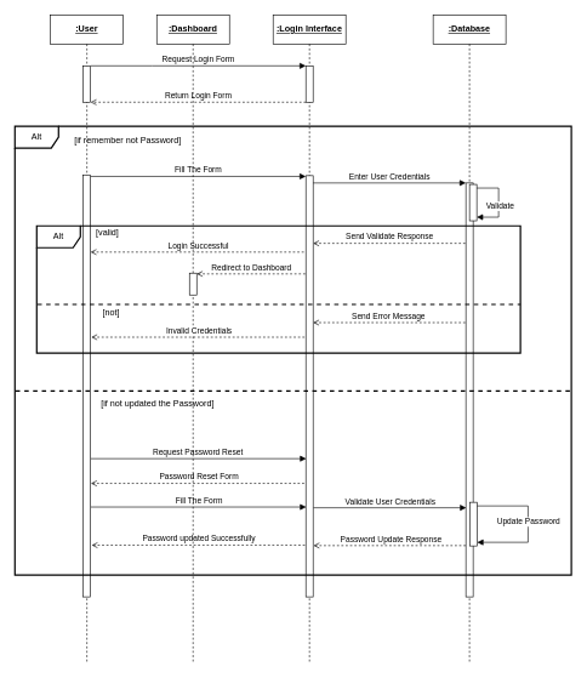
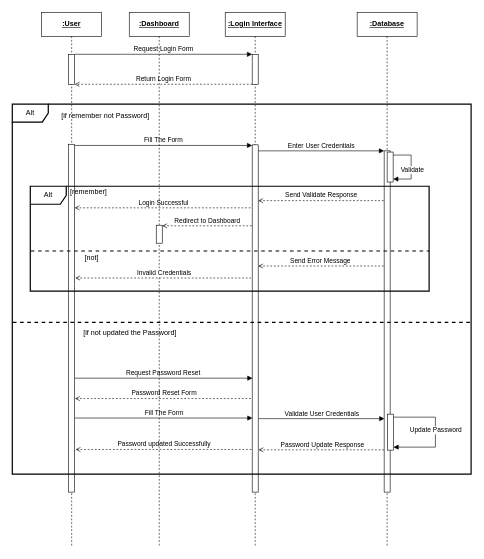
- <mxCell id="36" value="&lt;span style=&quot;font-weight: 400;&quot;&gt;[valid]&lt;/span&gt;" style="text;align=center;fontStyle=1;verticalAlign=middle;spacingLeft=3;spacingRight=3;strokeColor=none;rotatable=0;points=[[0,0.5],[1,0.5]];portConstraint=eastwest;html=1;" vertex="1" parent="1"><mxGeometry x="107" y="307" width="80" height="26" as="geometry" /></mxCell>
+ <mxCell id="36" value="&lt;span style=&quot;font-weight: 400;&quot;&gt;[remember]&lt;/span&gt;" style="text;align=center;fontStyle=1;verticalAlign=middle;spacingLeft=3;spacingRight=3;strokeColor=none;rotatable=0;points=[[0,0.5],[1,0.5]];portConstraint=eastwest;html=1;" vertex="1" parent="1"><mxGeometry x="107" y="307" width="80" height="26" as="geometry" /></mxCell>
